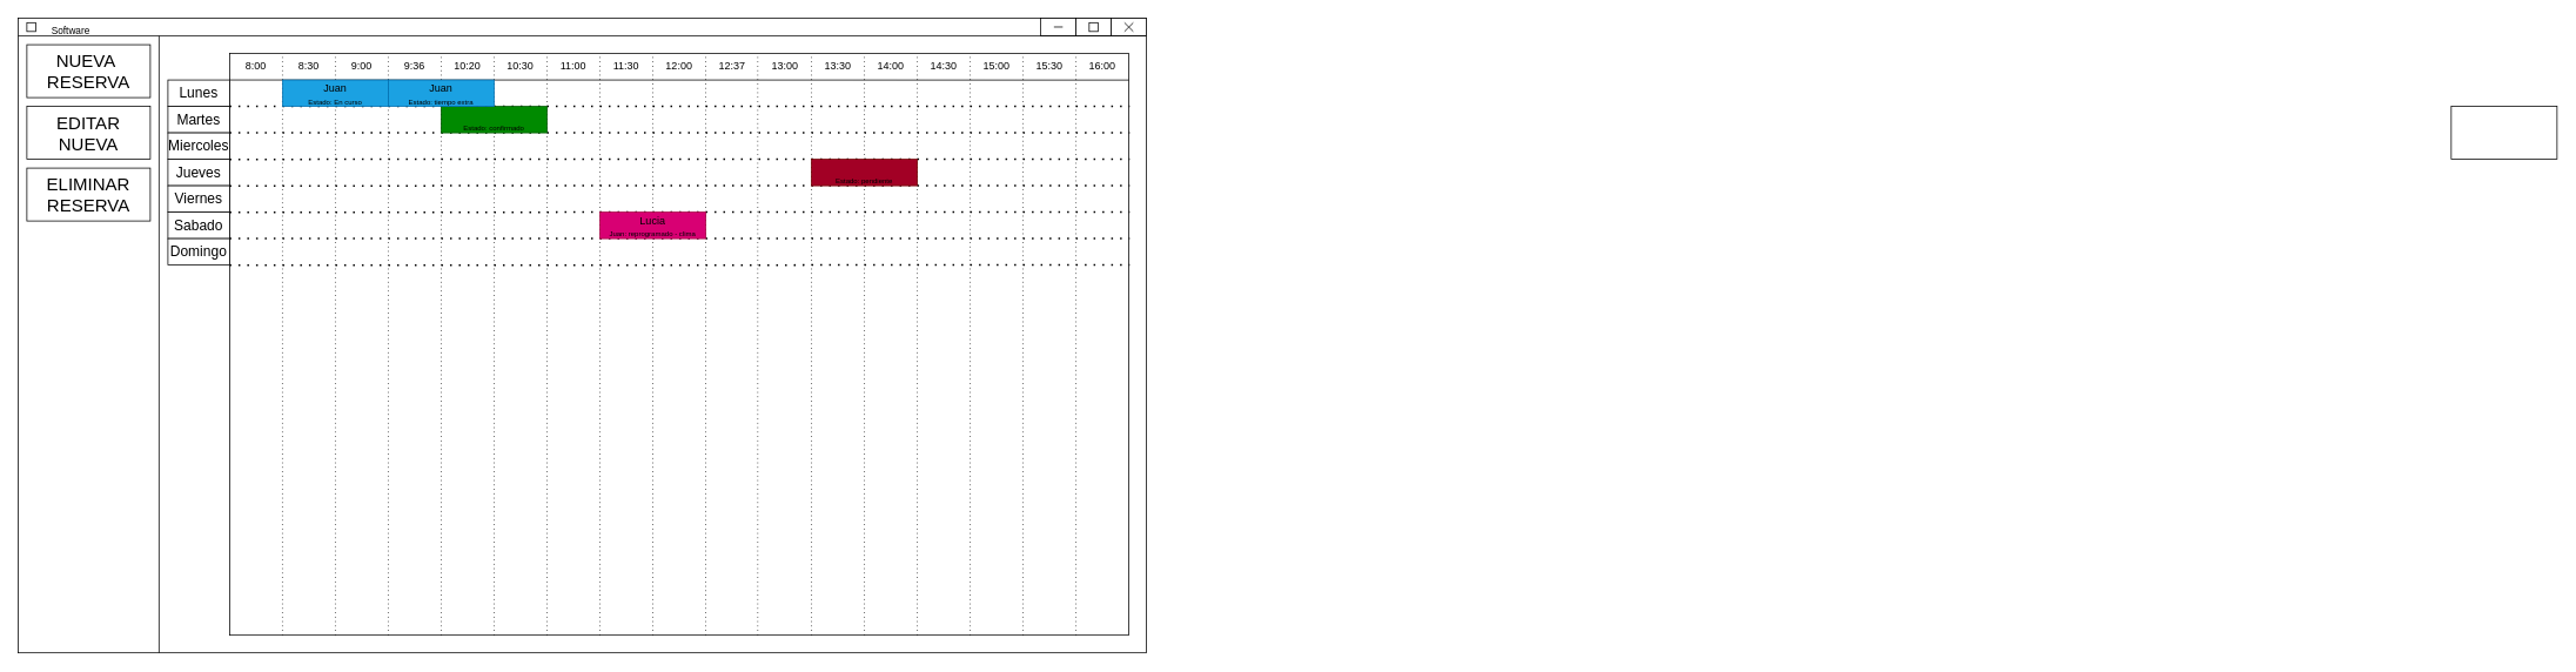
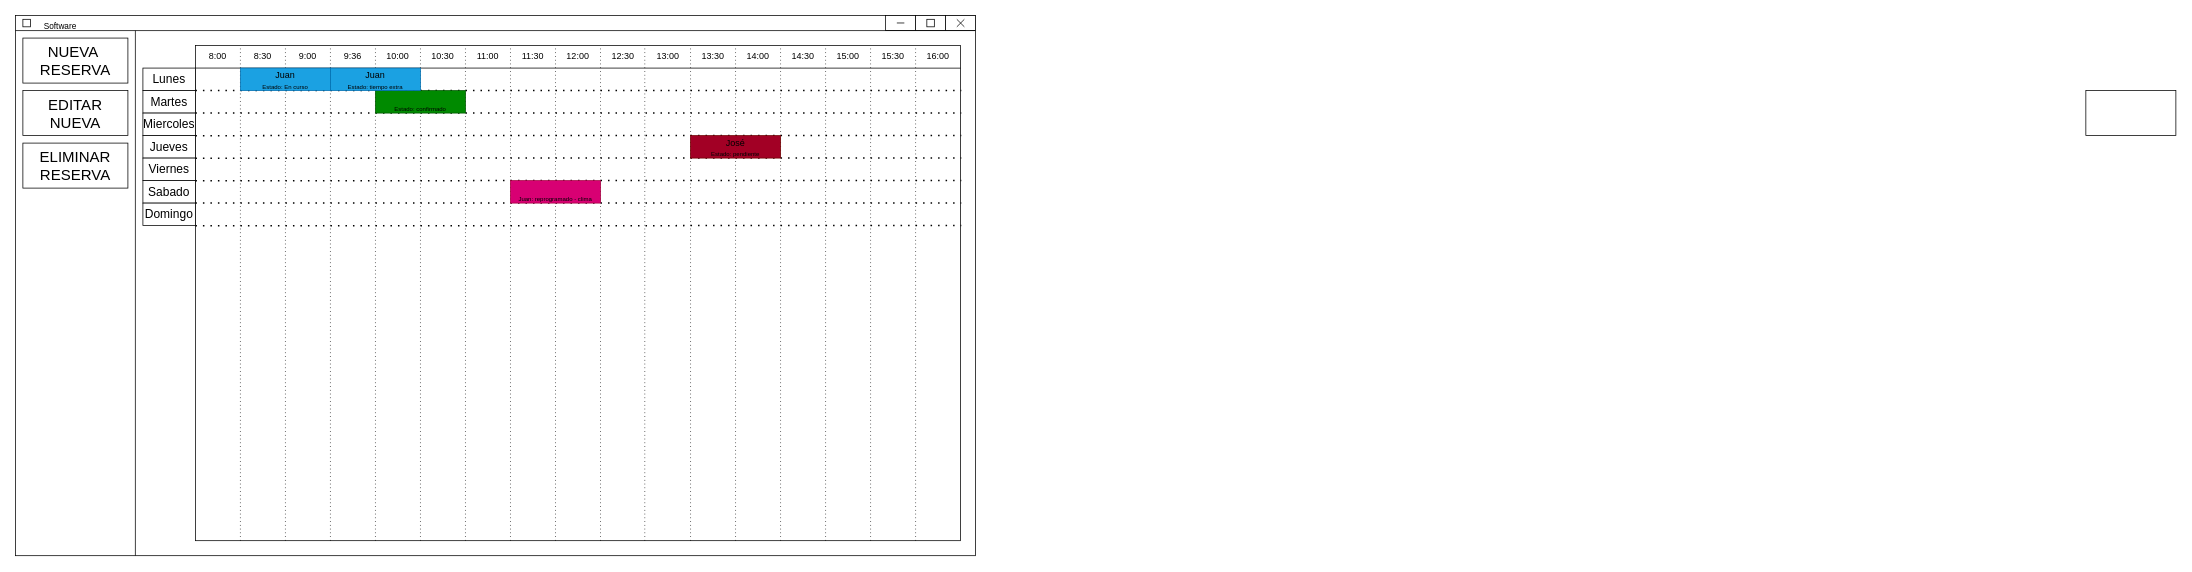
- <mxCell id="27" value="10:20" style="text;html=1;align=center;verticalAlign=middle;whiteSpace=wrap;rounded=0;" vertex="1" parent="1"><mxGeometry x="500" y="60" width="60" height="30" as="geometry" /></mxCell>
+ <mxCell id="27" value="10:00" style="text;html=1;align=center;verticalAlign=middle;whiteSpace=wrap;rounded=0;" vertex="1" parent="1"><mxGeometry x="500" y="60" width="60" height="30" as="geometry" /></mxCell>
- <mxCell id="36" value="12:37" style="text;html=1;align=center;verticalAlign=middle;whiteSpace=wrap;rounded=0;" vertex="1" parent="1"><mxGeometry x="800" y="60" width="60" height="30" as="geometry" /></mxCell>
+ <mxCell id="36" value="12:30" style="text;html=1;align=center;verticalAlign=middle;whiteSpace=wrap;rounded=0;" vertex="1" parent="1"><mxGeometry x="800" y="60" width="60" height="30" as="geometry" /></mxCell>
+ <mxCell id="88" value="José" style="text;html=1;align=center;verticalAlign=middle;whiteSpace=wrap;rounded=0;" vertex="1" parent="1"><mxGeometry x="950" y="180" width="60" height="20" as="geometry" /></mxCell>
- <mxCell id="90" value="Lucia" style="text;html=1;align=center;verticalAlign=middle;whiteSpace=wrap;rounded=0;" vertex="1" parent="1"><mxGeometry x="710" y="240" width="60" height="20" as="geometry" /></mxCell>
